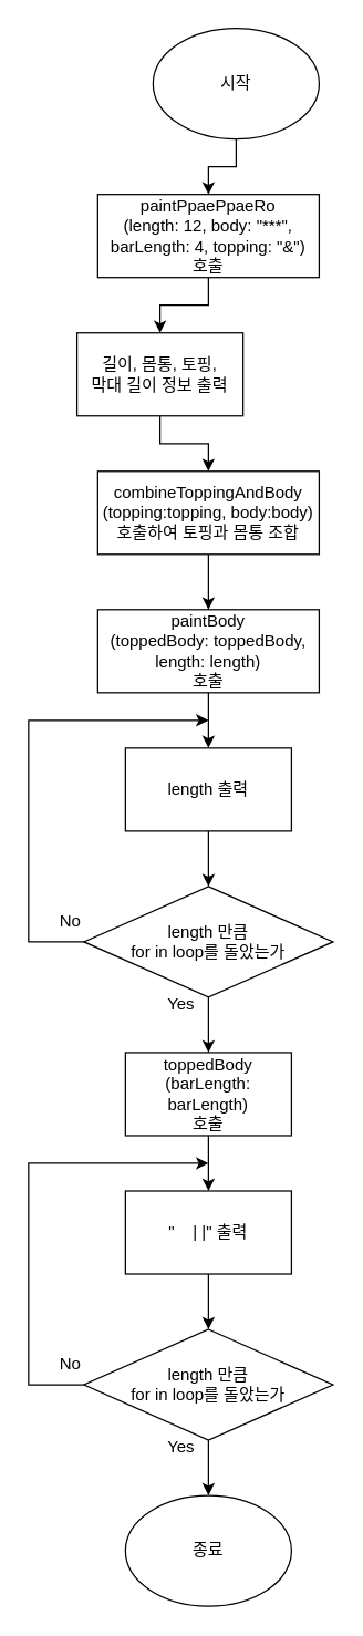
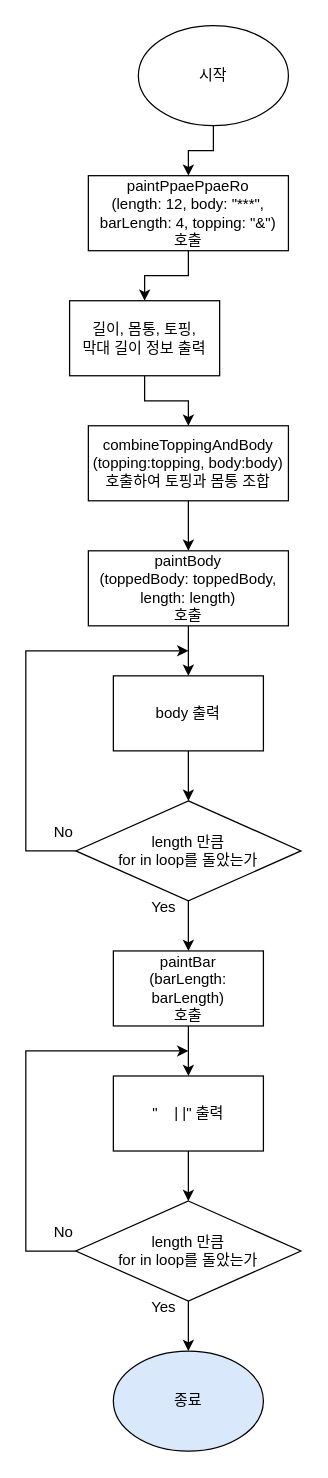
- <mxCell id="8" value="length 출력" style="whiteSpace=wrap;html=1;rounded=0;" parent="1" vertex="1"><mxGeometry x="90" y="540" width="120" height="60" as="geometry" /></mxCell>
+ <mxCell id="8" value="body 출력" style="whiteSpace=wrap;html=1;rounded=0;" parent="1" vertex="1"><mxGeometry x="90" y="540" width="120" height="60" as="geometry" /></mxCell>
- <mxCell id="27" value="toppedBody&lt;br&gt;(barLength: barLength)&lt;br&gt;호출" style="whiteSpace=wrap;html=1;rounded=0;" parent="1" vertex="1"><mxGeometry x="90" y="760" width="120" height="60" as="geometry" /></mxCell>
+ <mxCell id="27" value="paintBar&lt;br&gt;(barLength: barLength)&lt;br&gt;호출" style="whiteSpace=wrap;html=1;rounded=0;" parent="1" vertex="1"><mxGeometry x="90" y="760" width="120" height="60" as="geometry" /></mxCell>
- <mxCell id="22" value="종료" style="ellipse;whiteSpace=wrap;html=1;" parent="1" vertex="1"><mxGeometry x="90" y="1080" width="120" height="80" as="geometry" /></mxCell>
+ <mxCell id="22" value="종료" style="ellipse;whiteSpace=wrap;html=1;fillColor=#dae8fc;" parent="1" vertex="1"><mxGeometry x="90" y="1080" width="120" height="80" as="geometry" /></mxCell>
